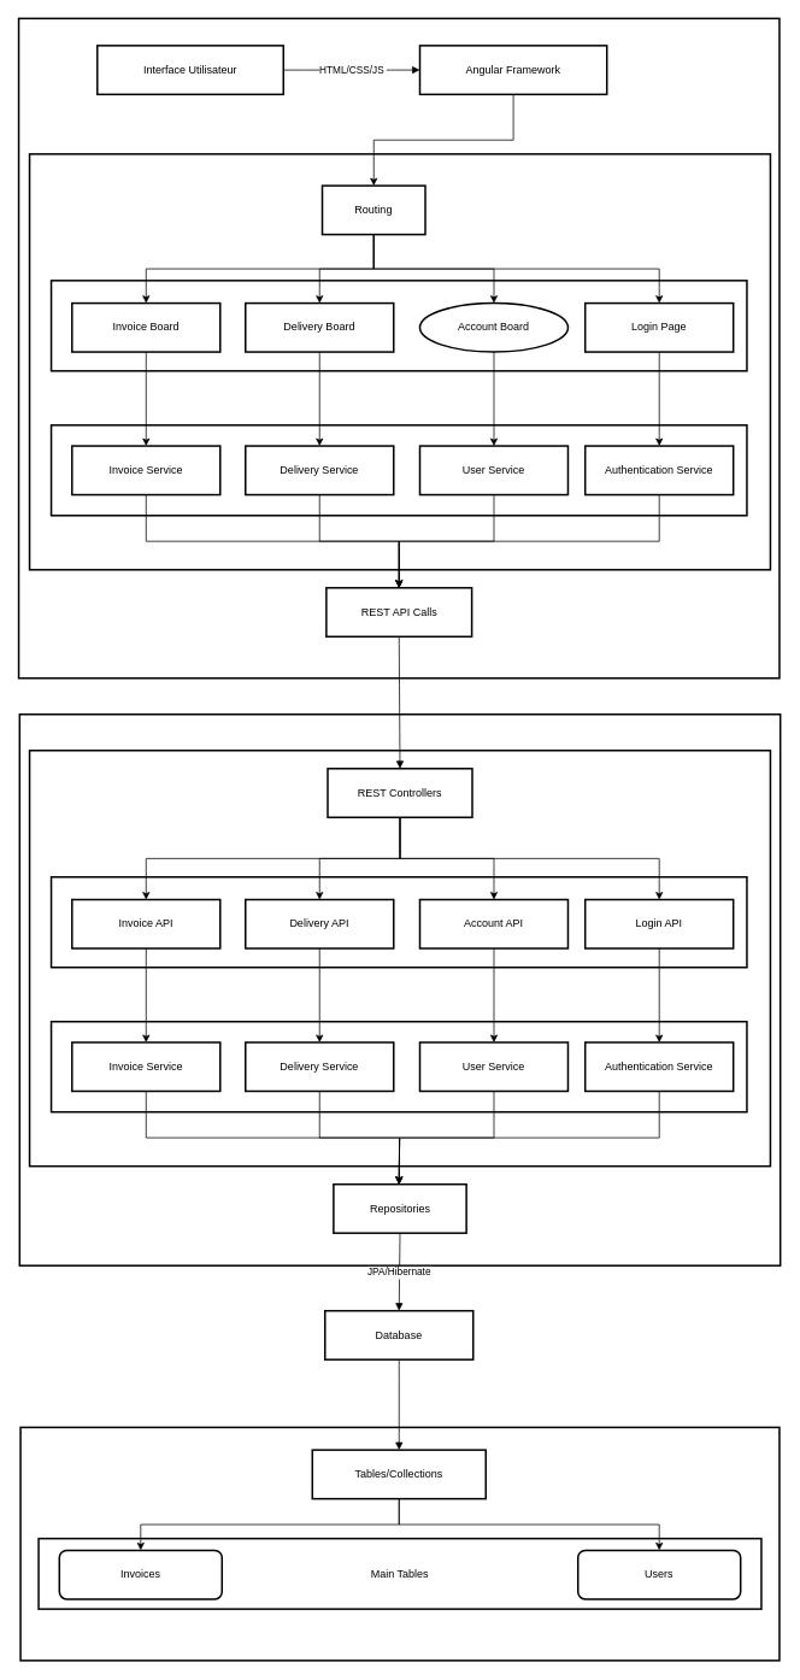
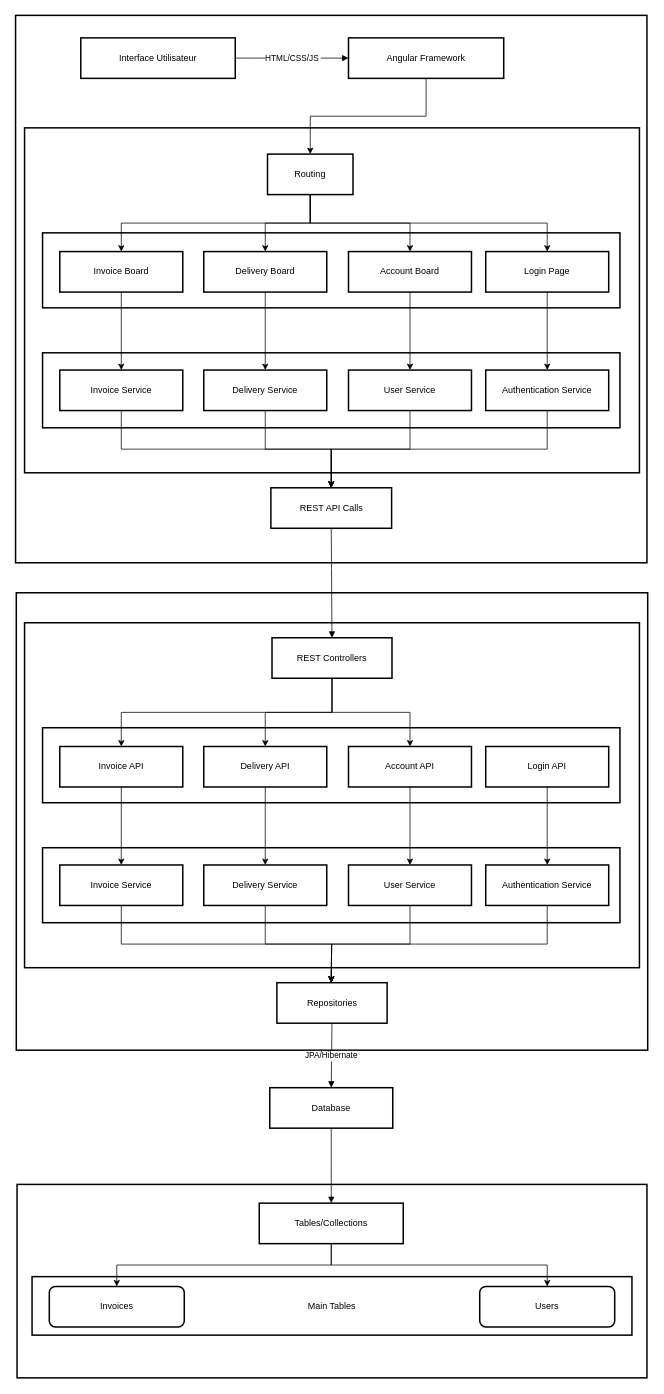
- <mxCell id="26" value="Account Board" style="ellipse;whiteSpace=wrap;strokeWidth=2;" vertex="1" parent="1"><mxGeometry x="464" y="335" width="164" height="54" as="geometry" /></mxCell>
+ <mxCell id="26" value="Account Board" style="whiteSpace=wrap;strokeWidth=2;" vertex="1" parent="1"><mxGeometry x="464" y="335" width="164" height="54" as="geometry" /></mxCell>
- <mxCell id="51" style="edgeStyle=orthogonalEdgeStyle;rounded=0;orthogonalLoop=1;jettySize=auto;html=1;exitX=0.5;exitY=1;exitDx=0;exitDy=0;entryX=0.5;entryY=0;entryDx=0;entryDy=0;" edge="1" parent="1" source="52" target="58"><mxGeometry relative="1" as="geometry" /></mxCell>
